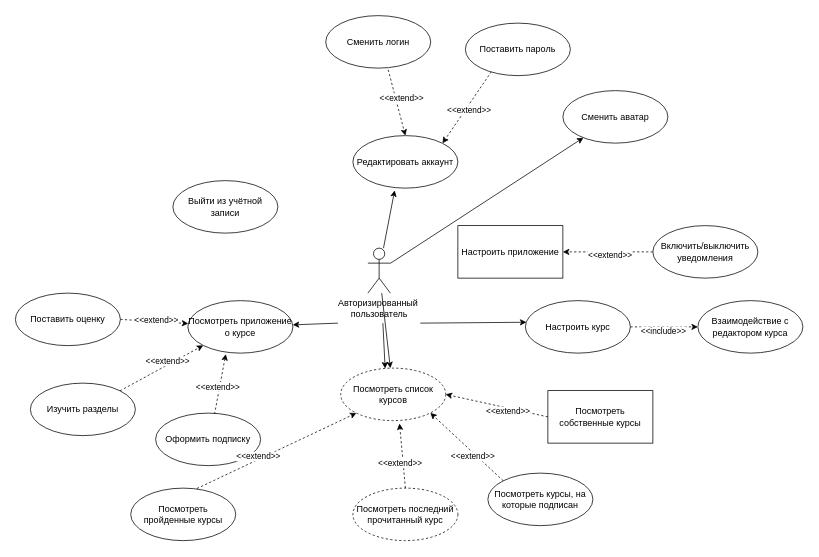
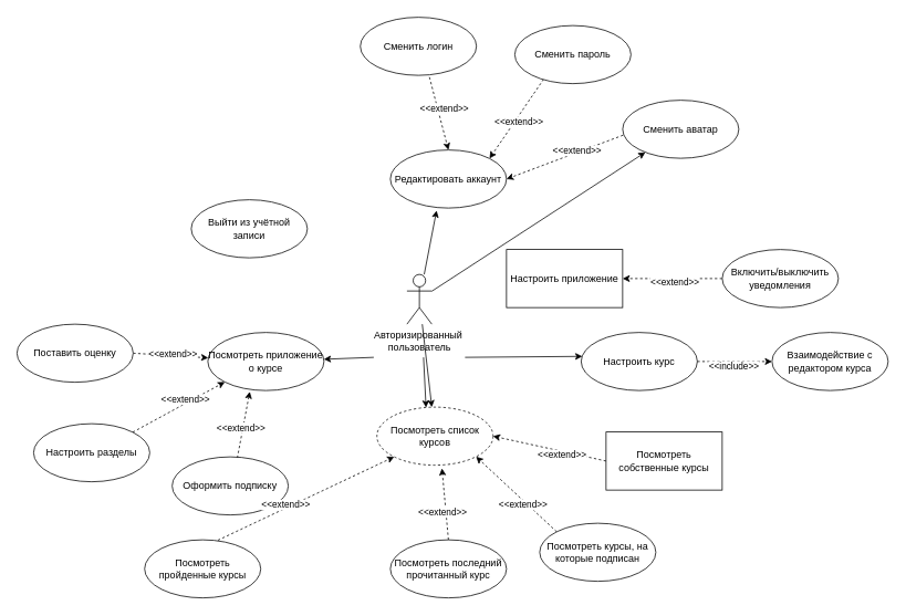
- <mxCell id="17" value="Поставить пароль" style="ellipse;whiteSpace=wrap;html=1;" parent="1" vertex="1"><mxGeometry x="620" y="30" width="140" height="70" as="geometry" /></mxCell>
+ <mxCell id="17" value="Сменить пароль" style="ellipse;whiteSpace=wrap;html=1;" parent="1" vertex="1"><mxGeometry x="620" y="30" width="140" height="70" as="geometry" /></mxCell>
+ <mxCell id="12" style="rounded=0;orthogonalLoop=1;jettySize=auto;html=1;entryX=1;entryY=0.5;entryDx=0;entryDy=0;dashed=1;exitX=0.004;exitY=0.602;exitDx=0;exitDy=0;exitPerimeter=0;" parent="1" source="14" target="11" edge="1"><mxGeometry relative="1" as="geometry"><mxPoint x="740" y="160" as="sourcePoint" /></mxGeometry></mxCell>
+ <mxCell id="13" value="&amp;lt;&amp;lt;extend&amp;gt;&amp;gt;" style="edgeLabel;html=1;align=center;verticalAlign=middle;resizable=0;points=[];" parent="12" vertex="1" connectable="0"><mxGeometry x="-0.218" y="-3" relative="1" as="geometry"><mxPoint as="offset" /></mxGeometry></mxCell>
- <mxCell id="23" value="Изучить разделы" style="ellipse;whiteSpace=wrap;html=1;" parent="1" vertex="1"><mxGeometry x="40" y="510" width="140" height="70" as="geometry" /></mxCell>
+ <mxCell id="23" value="Настроить разделы" style="ellipse;whiteSpace=wrap;html=1;" parent="1" vertex="1"><mxGeometry x="40" y="510" width="140" height="70" as="geometry" /></mxCell>
- <mxCell id="40" value="Посмотреть последний прочитанный курс" style="ellipse;whiteSpace=wrap;html=1;dashed=1;" vertex="1" parent="1"><mxGeometry x="470" y="650" width="140" height="70" as="geometry" /></mxCell>
+ <mxCell id="40" value="Посмотреть последний прочитанный курс" style="ellipse;whiteSpace=wrap;html=1;" vertex="1" parent="1"><mxGeometry x="470" y="650" width="140" height="70" as="geometry" /></mxCell>
